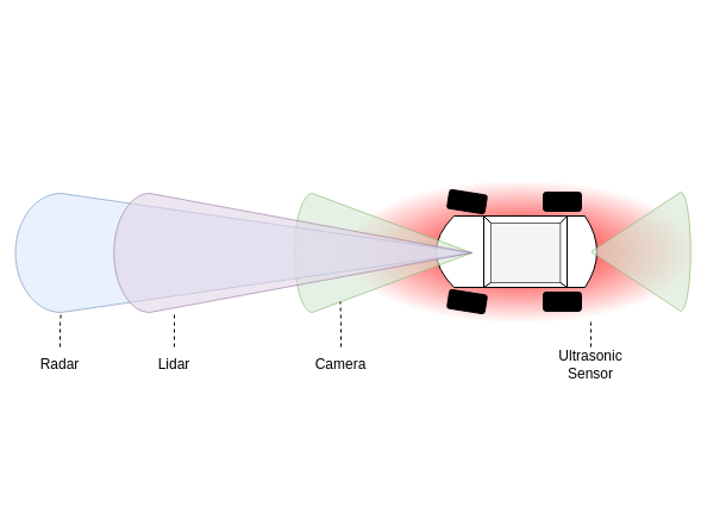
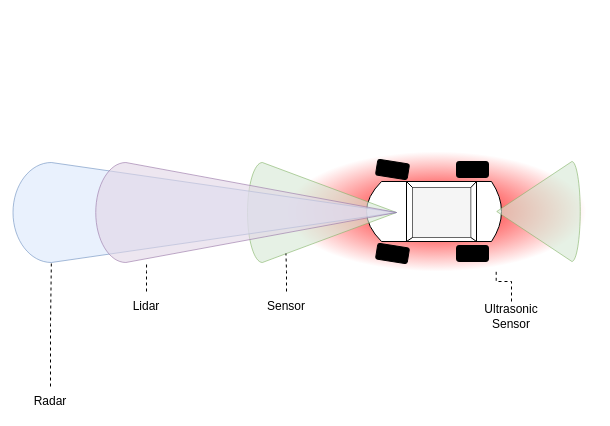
- <mxCell id="20" value="Radar" style="text;html=1;strokeColor=none;fillColor=none;align=center;verticalAlign=middle;whiteSpace=wrap;rounded=0;opacity=60;" vertex="1" parent="1"><mxGeometry x="20" y="291" width="60" height="30" as="geometry" /></mxCell>
+ <mxCell id="20" value="Radar" style="text;html=1;strokeColor=none;fillColor=none;align=center;verticalAlign=middle;whiteSpace=wrap;rounded=0;opacity=60;" vertex="1" parent="1"><mxGeometry x="20" y="386" width="60" height="30" as="geometry" /></mxCell>
- <mxCell id="24" value="Camera" style="text;html=1;strokeColor=none;fillColor=none;align=center;verticalAlign=middle;whiteSpace=wrap;rounded=0;opacity=60;" vertex="1" parent="1"><mxGeometry x="256" y="291" width="60" height="30" as="geometry" /></mxCell>
+ <mxCell id="24" value="Sensor" style="text;html=1;strokeColor=none;fillColor=none;align=center;verticalAlign=middle;whiteSpace=wrap;rounded=0;opacity=60;" vertex="1" parent="1"><mxGeometry x="256" y="291" width="60" height="30" as="geometry" /></mxCell>
- <mxCell id="26" value="Ultrasonic Sensor" style="text;html=1;strokeColor=none;fillColor=none;align=center;verticalAlign=middle;whiteSpace=wrap;rounded=0;opacity=60;" vertex="1" parent="1"><mxGeometry x="466" y="291" width="60" height="30" as="geometry" /></mxCell>
+ <mxCell id="26" value="Ultrasonic Sensor" style="text;html=1;strokeColor=none;fillColor=none;align=center;verticalAlign=middle;whiteSpace=wrap;rounded=0;opacity=60;" vertex="1" parent="1"><mxGeometry x="481" y="301" width="60" height="30" as="geometry" /></mxCell>
